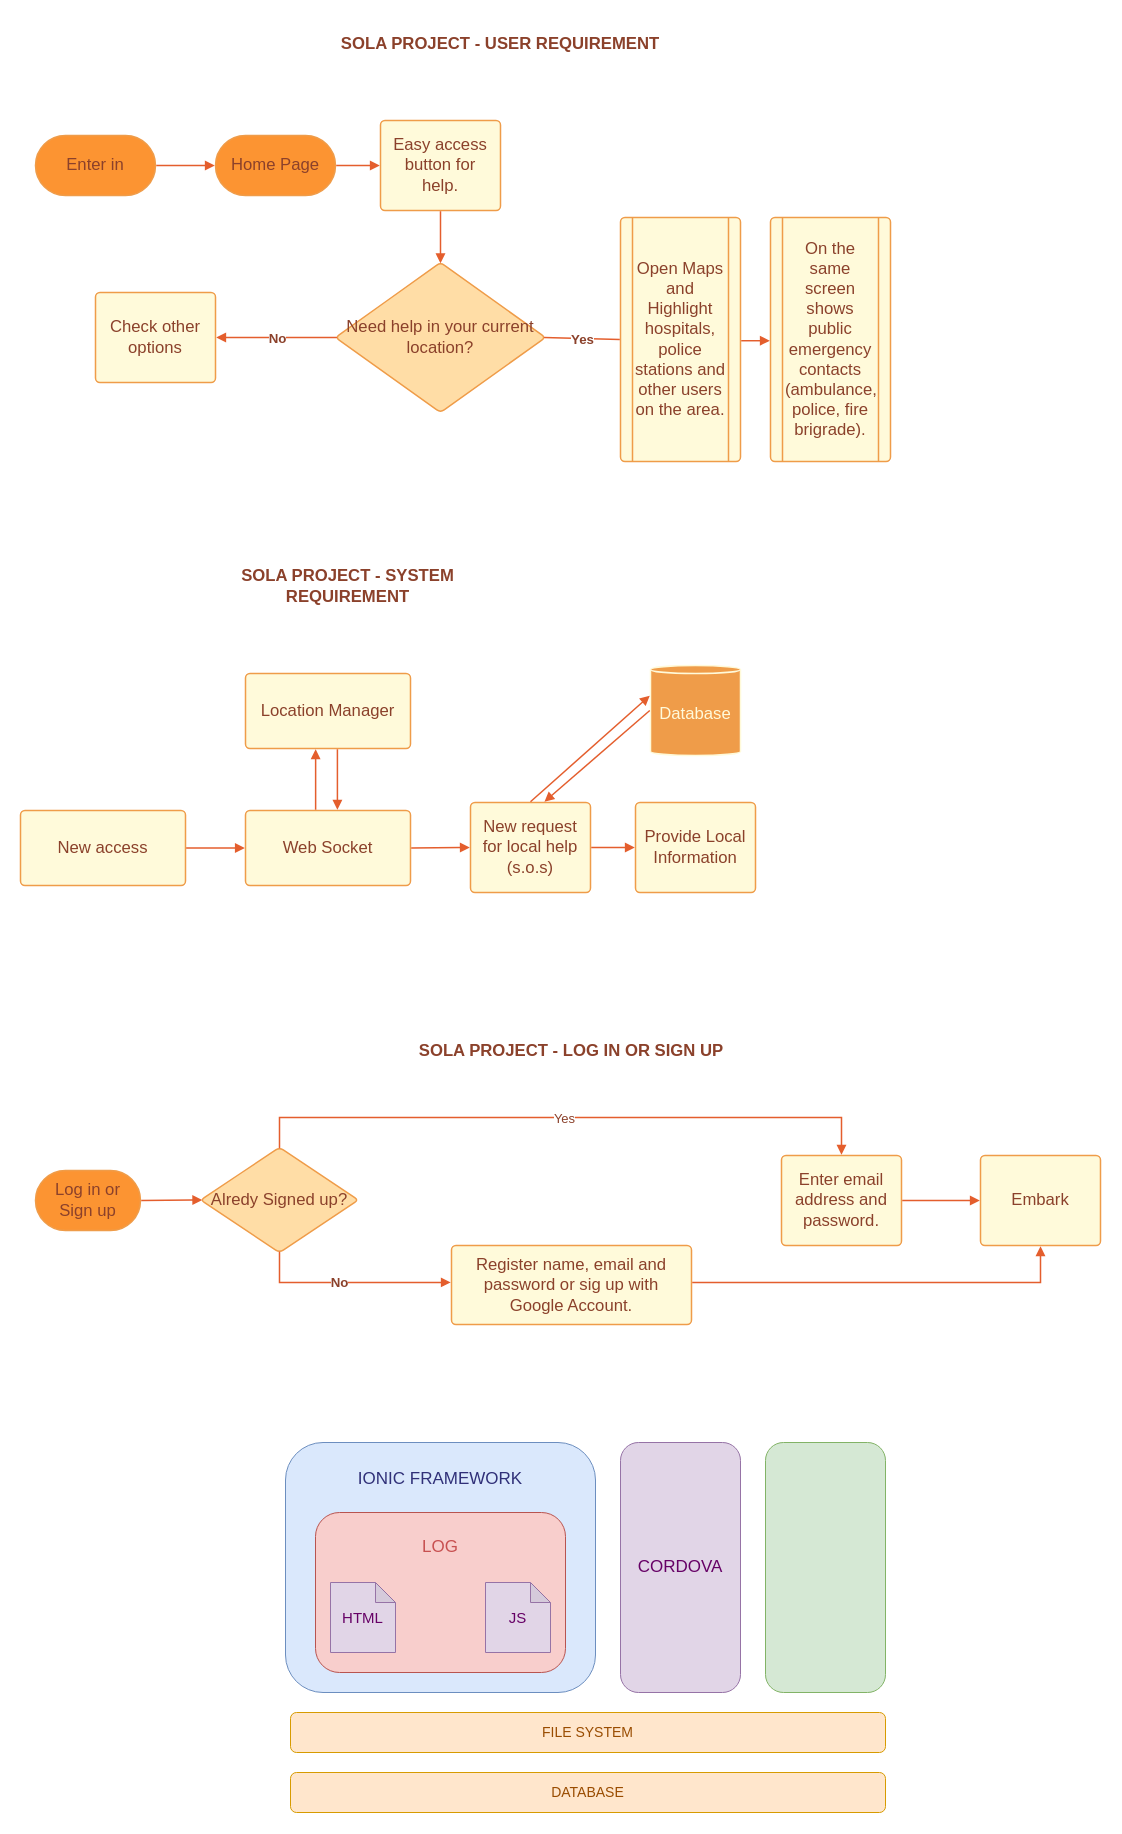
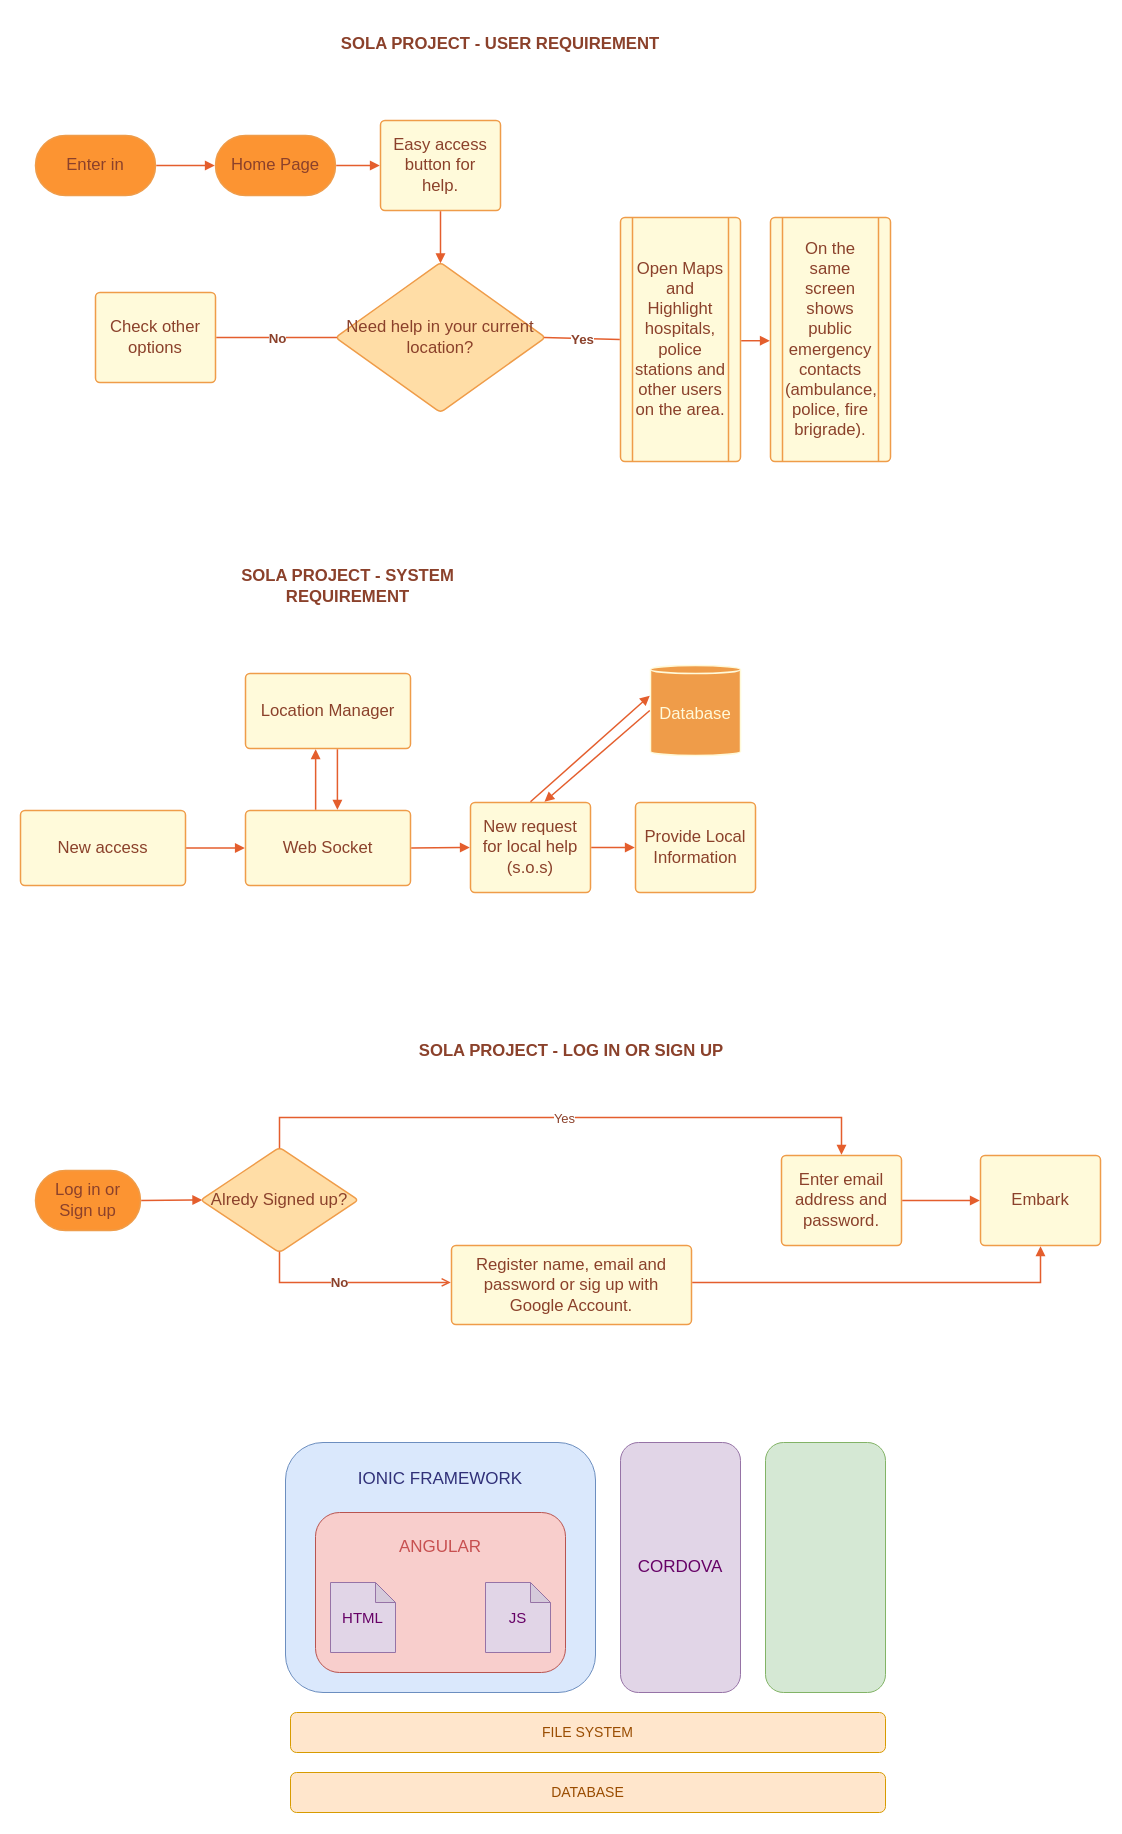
- <mxCell id="7" value="" style="html=1;jettySize=18;whiteSpace=wrap;fontSize=13.3;fontColor=#8b412b;fontStyle=1;strokeColor=#E45E2D;strokeWidth=1.5;rounded=0;startArrow=none;endArrow=block;endFill=1;exitX=0.007;exitY=0.5;exitPerimeter=0;entryX=1.006;entryY=0.5;entryPerimeter=0;" parent="1" source="5" target="9" edge="1"><mxGeometry width="100" height="100" relative="1" as="geometry"><Array as="points" /></mxGeometry></mxCell>
+ <mxCell id="7" value="" style="html=1;jettySize=18;whiteSpace=wrap;fontSize=13.3;fontColor=#8b412b;fontStyle=1;strokeColor=#E45E2D;strokeWidth=1.5;rounded=0;startArrow=none;endArrow=none;endFill=1;exitX=0.007;exitY=0.5;exitPerimeter=0;entryX=1.006;entryY=0.5;entryPerimeter=0;" parent="1" source="5" target="9" edge="1"><mxGeometry width="100" height="100" relative="1" as="geometry"><Array as="points" /></mxGeometry></mxCell>
- <mxCell id="35" value="" style="html=1;jettySize=18;whiteSpace=wrap;fontSize=13.3;fontColor=#8b412b;fontStyle=1;strokeColor=#E45E2D;strokeWidth=1.5;rounded=0;startArrow=none;endArrow=block;endFill=1;exitX=0.5;exitY=0.994;exitPerimeter=0;entryX=-0.003;entryY=0.467;entryPerimeter=0;" parent="1" source="32" target="34" edge="1"><mxGeometry width="100" height="100" relative="1" as="geometry"><Array as="points"><mxPoint x="279" y="1282" /></Array></mxGeometry></mxCell>
+ <mxCell id="35" value="" style="html=1;jettySize=18;whiteSpace=wrap;fontSize=13.3;fontColor=#8b412b;fontStyle=1;strokeColor=#E45E2D;strokeWidth=1.5;rounded=0;startArrow=none;endArrow=open;endFill=1;exitX=0.5;exitY=0.994;exitPerimeter=0;entryX=-0.003;entryY=0.467;entryPerimeter=0;" parent="1" source="32" target="34" edge="1"><mxGeometry width="100" height="100" relative="1" as="geometry"><Array as="points"><mxPoint x="279" y="1282" /></Array></mxGeometry></mxCell>
- <mxCell id="49" value="&lt;div style=&quot;&quot;&gt;&lt;span style=&quot;font-size: 17px&quot;&gt;&lt;font face=&quot;helvetica&quot;&gt;LOG&lt;/font&gt;&lt;/span&gt;&lt;/div&gt;" style="text;whiteSpace=wrap;html=1;fontColor=#C75050;align=center;verticalAlign=middle;" vertex="1" parent="1"><mxGeometry x="395" y="1532" width="90" height="30" as="geometry" /></mxCell>
+ <mxCell id="49" value="&lt;div style=&quot;&quot;&gt;&lt;span style=&quot;font-size: 17px&quot;&gt;&lt;font face=&quot;helvetica&quot;&gt;ANGULAR&lt;/font&gt;&lt;/span&gt;&lt;/div&gt;" style="text;whiteSpace=wrap;html=1;fontColor=#C75050;align=center;verticalAlign=middle;" vertex="1" parent="1"><mxGeometry x="395" y="1532" width="90" height="30" as="geometry" /></mxCell>
